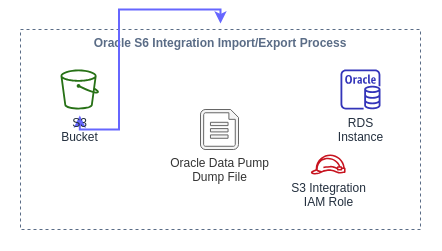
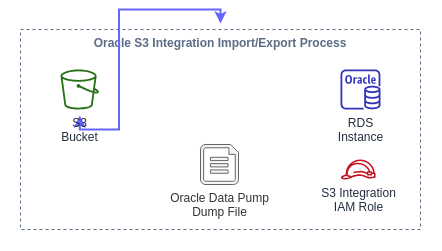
- <mxCell id="2" value="Oracle S6 Integration Import/Export Process" style="fillColor=none;strokeColor=#5A6C86;dashed=1;verticalAlign=top;fontStyle=1;fontColor=#5A6C86;" parent="1" vertex="1"><mxGeometry x="20" y="20" width="400" height="200" as="geometry" /></mxCell>
+ <mxCell id="2" value="Oracle S3 Integration Import/Export Process" style="fillColor=none;strokeColor=#5A6C86;dashed=1;verticalAlign=top;fontStyle=1;fontColor=#5A6C86;" parent="1" vertex="1"><mxGeometry x="20" y="20" width="400" height="200" as="geometry" /></mxCell>
- <mxCell id="3" value="Oracle Data Pump&lt;br&gt;Dump File" style="verticalLabelPosition=bottom;html=1;verticalAlign=top;align=center;strokeColor=#666666;fillColor=#f5f5f5;shape=mxgraph.azure.cloud_services_configuration_file;pointerEvents=1;fontColor=#333333;" vertex="1" parent="1"><mxGeometry x="200" y="100" width="38" height="40" as="geometry" /></mxCell>
+ <mxCell id="3" value="Oracle Data Pump&lt;br&gt;Dump File" style="verticalLabelPosition=bottom;html=1;verticalAlign=top;align=center;strokeColor=#666666;fillColor=#f5f5f5;shape=mxgraph.azure.cloud_services_configuration_file;pointerEvents=1;fontColor=#333333;" vertex="1" parent="1"><mxGeometry x="200" y="135" width="38" height="40" as="geometry" /></mxCell>
- <mxCell id="7" value="S3 Integration&lt;br&gt;IAM Role" style="outlineConnect=0;fontColor=#232F3E;gradientColor=none;fillColor=#C7131F;strokeColor=none;dashed=0;verticalLabelPosition=bottom;verticalAlign=top;align=center;html=1;fontSize=12;fontStyle=0;aspect=fixed;pointerEvents=1;shape=mxgraph.aws4.role;" vertex="1" parent="1"><mxGeometry x="310" y="145" width="35.45" height="20" as="geometry" /></mxCell>
+ <mxCell id="7" value="S3 Integration&lt;br&gt;IAM Role" style="outlineConnect=0;fontColor=#232F3E;gradientColor=none;fillColor=#C7131F;strokeColor=none;dashed=0;verticalLabelPosition=bottom;verticalAlign=top;align=center;html=1;fontSize=12;fontStyle=0;aspect=fixed;pointerEvents=1;shape=mxgraph.aws4.role;" vertex="1" parent="1"><mxGeometry x="340" y="150" width="35.45" height="20" as="geometry" /></mxCell>
